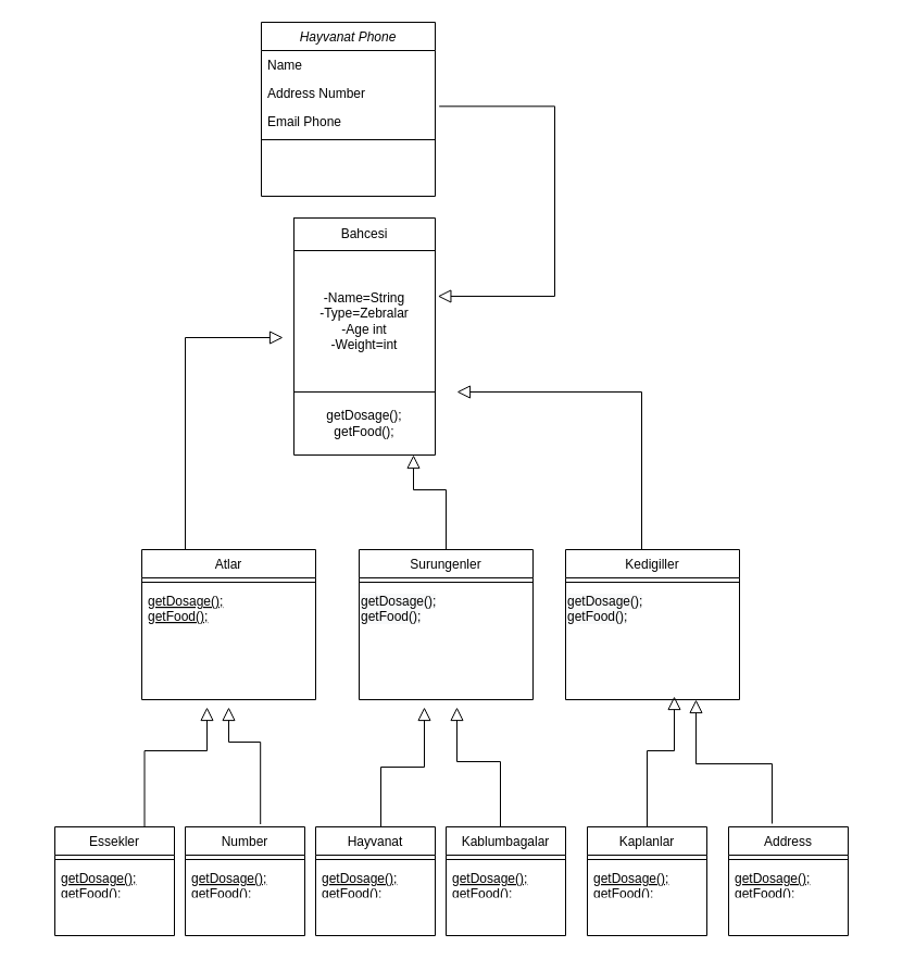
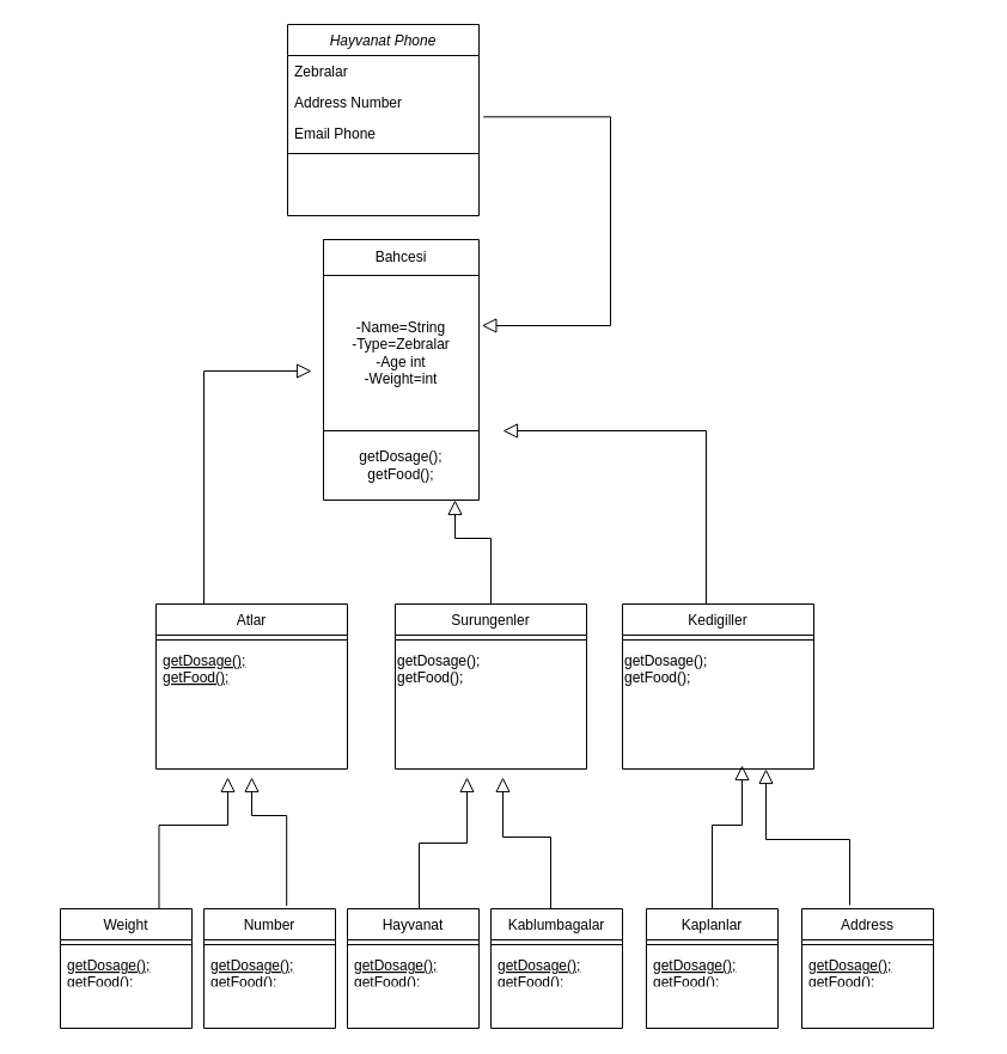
- <mxCell id="3" value="Name" style="text;align=left;verticalAlign=top;spacingLeft=4;spacingRight=4;overflow=hidden;rotatable=0;points=[[0,0.5],[1,0.5]];portConstraint=eastwest;" parent="2" vertex="1"><mxGeometry y="26" width="160" height="26" as="geometry" /></mxCell>
+ <mxCell id="3" value="Zebralar" style="text;align=left;verticalAlign=top;spacingLeft=4;spacingRight=4;overflow=hidden;rotatable=0;points=[[0,0.5],[1,0.5]];portConstraint=eastwest;" parent="2" vertex="1"><mxGeometry y="26" width="160" height="26" as="geometry" /></mxCell>
- <mxCell id="27" value="Essekler" style="swimlane;fontStyle=0;align=center;verticalAlign=top;childLayout=stackLayout;horizontal=1;startSize=26;horizontalStack=0;resizeParent=1;resizeLast=0;collapsible=1;marginBottom=0;rounded=0;shadow=0;strokeWidth=1;" vertex="1" parent="1"><mxGeometry x="50" y="760" width="110" height="100" as="geometry"><mxRectangle x="130" y="380" width="160" height="26" as="alternateBounds" /></mxGeometry></mxCell>
+ <mxCell id="27" value="Weight" style="swimlane;fontStyle=0;align=center;verticalAlign=top;childLayout=stackLayout;horizontal=1;startSize=26;horizontalStack=0;resizeParent=1;resizeLast=0;collapsible=1;marginBottom=0;rounded=0;shadow=0;strokeWidth=1;" vertex="1" parent="1"><mxGeometry x="50" y="760" width="110" height="100" as="geometry"><mxRectangle x="130" y="380" width="160" height="26" as="alternateBounds" /></mxGeometry></mxCell>
